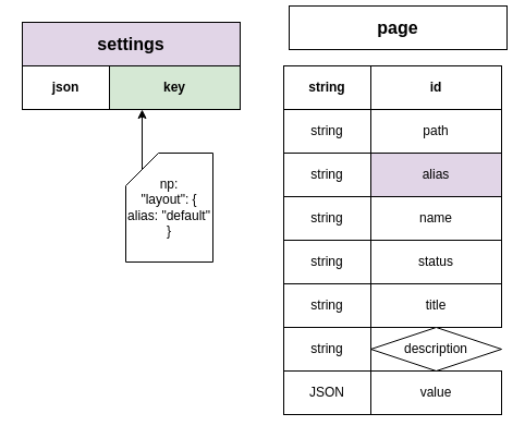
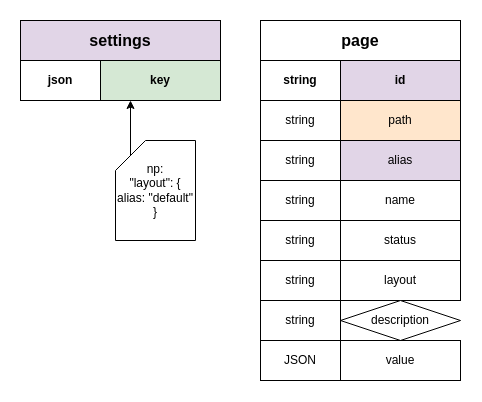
- <mxCell id="2" value="&lt;b style=&quot;font-size: 16px;&quot;&gt;page&lt;/b&gt;" style="rounded=0;whiteSpace=wrap;html=1;fontSize=16;" parent="1" vertex="1"><mxGeometry x="265" y="5" width="200" height="40" as="geometry" /></mxCell>
+ <mxCell id="2" value="&lt;b style=&quot;font-size: 16px;&quot;&gt;page&lt;/b&gt;" style="rounded=0;whiteSpace=wrap;html=1;fontSize=16;" parent="1" vertex="1"><mxGeometry x="260" y="20" width="200" height="40" as="geometry" /></mxCell>
- <mxCell id="5" value="&lt;b&gt;id&lt;/b&gt;" style="rounded=0;whiteSpace=wrap;html=1;" parent="3" vertex="1"><mxGeometry x="80" width="120" height="40" as="geometry" /></mxCell>
+ <mxCell id="5" value="&lt;b&gt;id&lt;/b&gt;" style="rounded=0;whiteSpace=wrap;html=1;fillColor=#e1d5e7;" parent="3" vertex="1"><mxGeometry x="80" width="120" height="40" as="geometry" /></mxCell>
- <mxCell id="8" value="path" style="rounded=0;whiteSpace=wrap;html=1;" parent="6" vertex="1"><mxGeometry x="80" width="120" height="40" as="geometry" /></mxCell>
+ <mxCell id="8" value="path" style="rounded=0;whiteSpace=wrap;html=1;fillColor=#ffe6cc;" parent="6" vertex="1"><mxGeometry x="80" width="120" height="40" as="geometry" /></mxCell>
- <mxCell id="20" value="title" style="rounded=0;whiteSpace=wrap;html=1;" parent="18" vertex="1"><mxGeometry x="80" width="120" height="40" as="geometry" /></mxCell>
+ <mxCell id="20" value="layout" style="rounded=0;whiteSpace=wrap;html=1;" parent="18" vertex="1"><mxGeometry x="80" width="120" height="40" as="geometry" /></mxCell>
